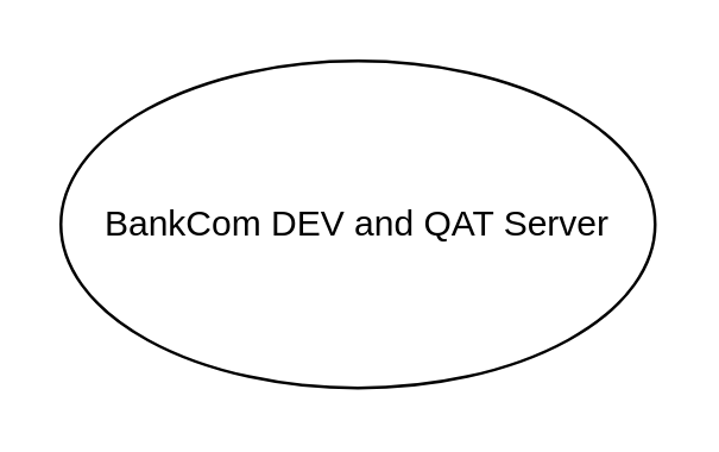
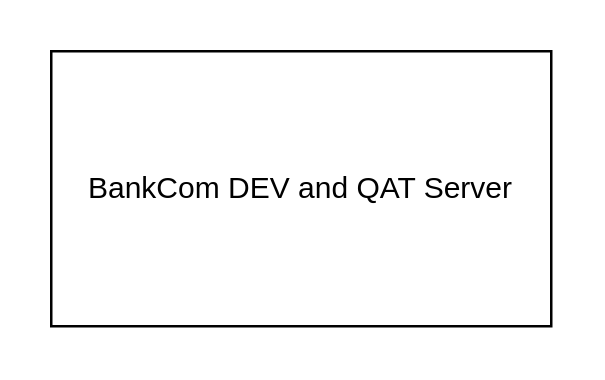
- <mxCell id="2" value="BankCom DEV and QAT Server" style="ellipse;whiteSpace=wrap;html=1;" vertex="1" parent="1"><mxGeometry x="20" y="20" width="200" height="110" as="geometry" /></mxCell>
+ <mxCell id="2" value="BankCom DEV and QAT Server" style="rounded=0;whiteSpace=wrap;html=1;" vertex="1" parent="1"><mxGeometry x="20" y="20" width="200" height="110" as="geometry" /></mxCell>
